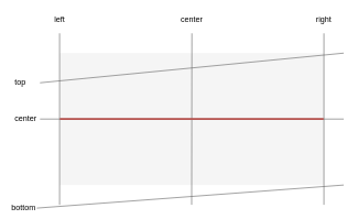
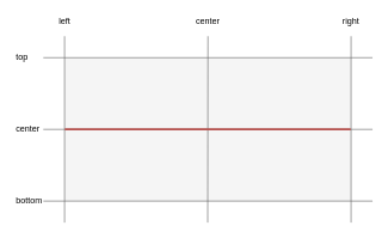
- <mxCell id="10" value="top" style="text;html=1;strokeColor=none;fillColor=none;align=left;verticalAlign=middle;whiteSpace=wrap;rounded=0;" parent="1" vertex="1"><mxGeometry x="20" y="115" width="40" height="20" as="geometry" /></mxCell>
+ <mxCell id="10" value="top" style="text;html=1;strokeColor=none;fillColor=none;align=left;verticalAlign=middle;whiteSpace=wrap;rounded=0;" parent="1" vertex="1"><mxGeometry x="20" y="70" width="40" height="20" as="geometry" /></mxCell>
- <mxCell id="11" value="bottom" style="text;html=1;strokeColor=none;fillColor=none;align=left;verticalAlign=middle;whiteSpace=wrap;rounded=0;" parent="1" vertex="1"><mxGeometry x="15" y="305" width="40" height="20" as="geometry" /></mxCell>
+ <mxCell id="11" value="bottom" style="text;html=1;strokeColor=none;fillColor=none;align=left;verticalAlign=middle;whiteSpace=wrap;rounded=0;" parent="1" vertex="1"><mxGeometry x="20" y="270" width="40" height="20" as="geometry" /></mxCell>
